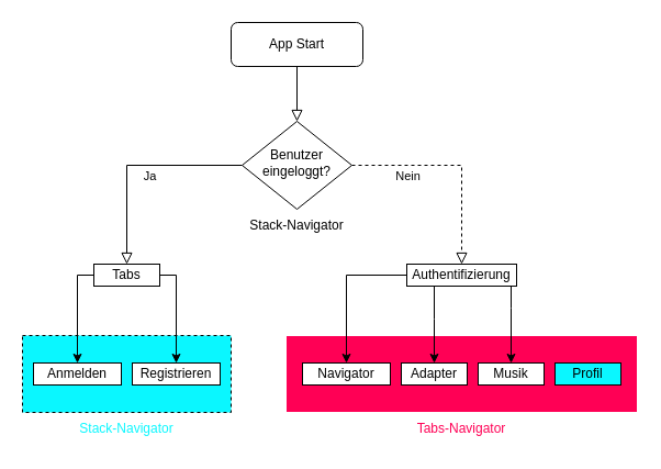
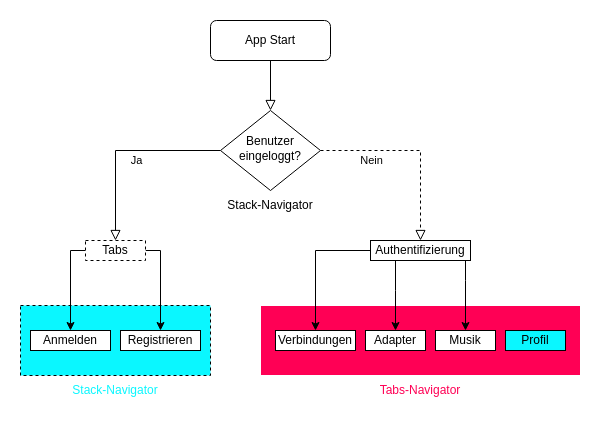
- <mxCell id="17" value="Tabs" style="rounded=0;whiteSpace=wrap;html=1;" vertex="1" parent="1"><mxGeometry x="85" y="240" width="60" height="20" as="geometry" /></mxCell>
+ <mxCell id="17" value="Tabs" style="rounded=0;whiteSpace=wrap;html=1;dashed=1;" vertex="1" parent="1"><mxGeometry x="85" y="240" width="60" height="20" as="geometry" /></mxCell>
- <mxCell id="18" value="Navigator" style="rounded=0;whiteSpace=wrap;html=1;" vertex="1" parent="1"><mxGeometry x="275" y="330" width="80" height="20" as="geometry" /></mxCell>
+ <mxCell id="18" value="Verbindungen" style="rounded=0;whiteSpace=wrap;html=1;" vertex="1" parent="1"><mxGeometry x="275" y="330" width="80" height="20" as="geometry" /></mxCell>
